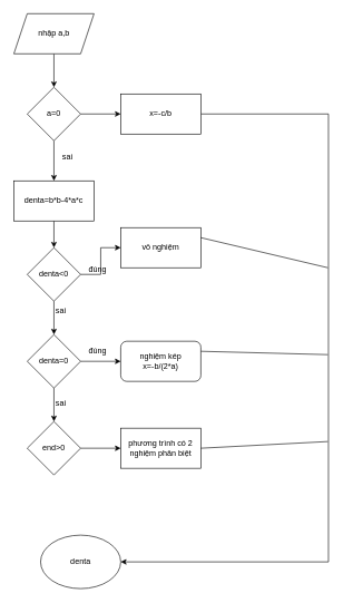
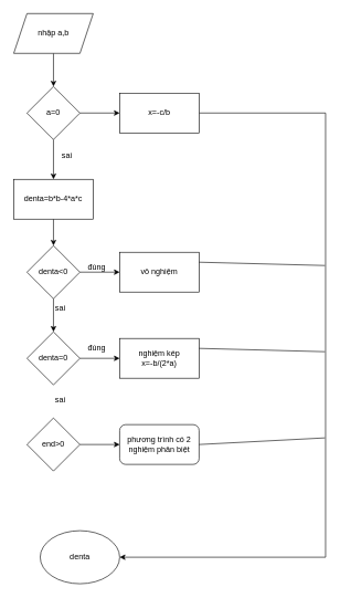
- <mxCell id="15" value="vô nghiệm" style="whiteSpace=wrap;html=1;" vertex="1" parent="1"><mxGeometry x="180" y="340" width="120" height="60" as="geometry" /></mxCell>
+ <mxCell id="15" value="vô nghiệm" style="whiteSpace=wrap;html=1;" vertex="1" parent="1"><mxGeometry x="180" y="380" width="120" height="60" as="geometry" /></mxCell>
- <mxCell id="21" value="nghiệm kép&lt;br&gt;x=-b/(2*a)" style="whiteSpace=wrap;html=1;rounded=1;" vertex="1" parent="1"><mxGeometry x="180" y="510" width="120" height="60" as="geometry" /></mxCell>
+ <mxCell id="21" value="nghiệm kép&lt;br&gt;x=-b/(2*a)" style="whiteSpace=wrap;html=1;" vertex="1" parent="1"><mxGeometry x="180" y="510" width="120" height="60" as="geometry" /></mxCell>
- <mxCell id="18" value="" style="edgeStyle=orthogonalEdgeStyle;rounded=0;orthogonalLoop=1;jettySize=auto;html=1;" edge="1" parent="1" source="19" target="24"><mxGeometry relative="1" as="geometry" /></mxCell>
- <mxCell id="26" value="phương trình có 2 nghiệm phân biệt" style="whiteSpace=wrap;html=1;" vertex="1" parent="1"><mxGeometry x="180" y="640" width="120" height="60" as="geometry" /></mxCell>
+ <mxCell id="26" value="phương trình có 2 nghiệm phân biệt" style="whiteSpace=wrap;html=1;rounded=1;" vertex="1" parent="1"><mxGeometry x="180" y="640" width="120" height="60" as="geometry" /></mxCell>
